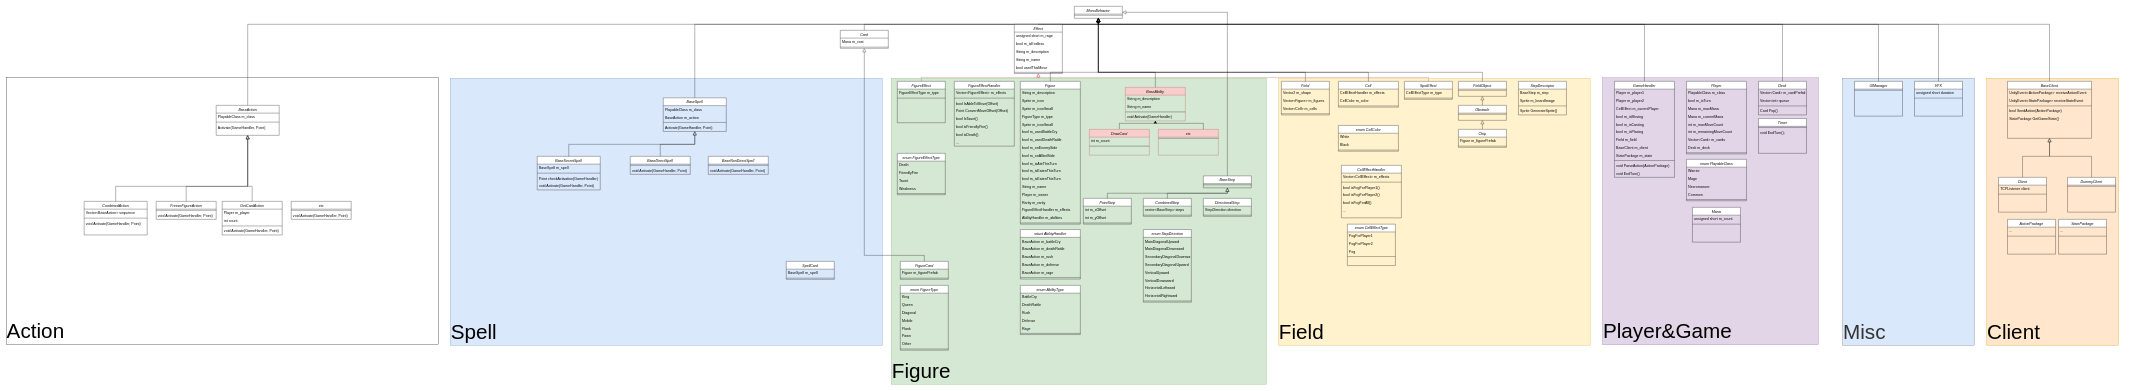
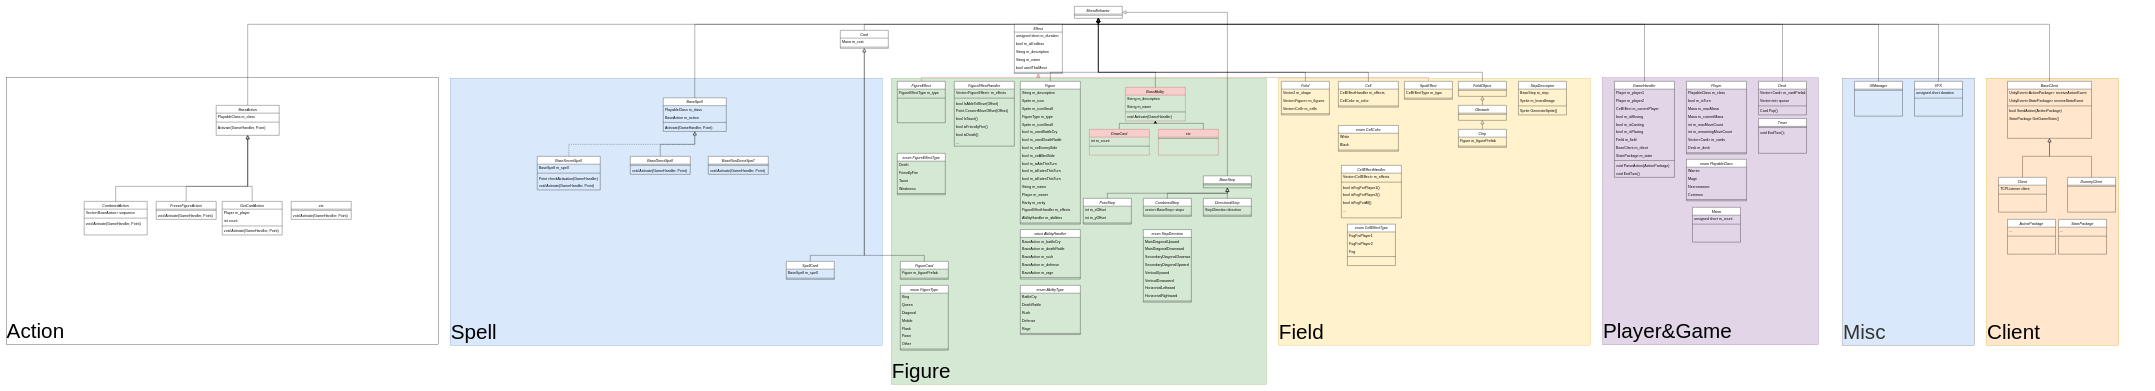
- <mxCell id="73" value="unsigned short m_rage" style="text;align=left;verticalAlign=top;spacingLeft=4;spacingRight=4;overflow=hidden;rotatable=0;points=[[0,0.5],[1,0.5]];portConstraint=eastwest;" parent="72" vertex="1"><mxGeometry y="26" width="160" height="26" as="geometry" /></mxCell>
+ <mxCell id="73" value="unsigned short m_duration" style="text;align=left;verticalAlign=top;spacingLeft=4;spacingRight=4;overflow=hidden;rotatable=0;points=[[0,0.5],[1,0.5]];portConstraint=eastwest;" parent="72" vertex="1"><mxGeometry y="26" width="160" height="26" as="geometry" /></mxCell>
- <mxCell id="231" value="" style="endArrow=block;endSize=10;endFill=0;shadow=0;strokeWidth=1;rounded=0;edgeStyle=elbowEdgeStyle;elbow=vertical;exitX=0.5;exitY=0;exitDx=0;exitDy=0;entryX=0.5;entryY=1;entryDx=0;entryDy=0;" parent="1" source="226" target="49" edge="1"><mxGeometry width="160" relative="1" as="geometry"><mxPoint x="2210" y="530" as="sourcePoint" /><mxPoint x="2280" y="250" as="targetPoint" /><Array as="points"><mxPoint x="2120" y="480" /></Array></mxGeometry></mxCell>
+ <mxCell id="231" value="" style="endArrow=block;endSize=10;endFill=0;shadow=0;strokeWidth=1;rounded=0;edgeStyle=elbowEdgeStyle;elbow=vertical;exitX=0.5;exitY=0;exitDx=0;exitDy=0;entryX=0.5;entryY=1;entryDx=0;entryDy=0;dashed=1;" parent="1" source="226" target="49" edge="1"><mxGeometry width="160" relative="1" as="geometry"><mxPoint x="2210" y="530" as="sourcePoint" /><mxPoint x="2280" y="250" as="targetPoint" /><Array as="points"><mxPoint x="2120" y="480" /></Array></mxGeometry></mxCell>
+ <mxCell id="135" value="" style="endArrow=block;endSize=10;endFill=0;shadow=0;strokeWidth=1;rounded=0;edgeStyle=elbowEdgeStyle;elbow=vertical;entryX=0.5;entryY=1;entryDx=0;entryDy=0;exitX=0.5;exitY=0;exitDx=0;exitDy=0;" parent="1" source="121" target="110" edge="1"><mxGeometry width="160" relative="1" as="geometry"><mxPoint x="3510" y="40" as="sourcePoint" /><mxPoint x="3510" y="0" as="targetPoint" /></mxGeometry></mxCell>
+ <mxCell id="57" value="" style="endArrow=block;endSize=10;endFill=0;shadow=0;strokeWidth=1;rounded=0;edgeStyle=elbowEdgeStyle;elbow=vertical;entryX=0.5;entryY=1;entryDx=0;entryDy=0;exitX=0.5;exitY=0;exitDx=0;exitDy=0;" parent="1" source="43" target="40" edge="1"><mxGeometry width="160" relative="1" as="geometry"><mxPoint x="3190" y="190" as="sourcePoint" /><mxPoint x="3070" y="160" as="targetPoint" /><Array as="points"><mxPoint x="2890" y="850" /></Array></mxGeometry></mxCell>
